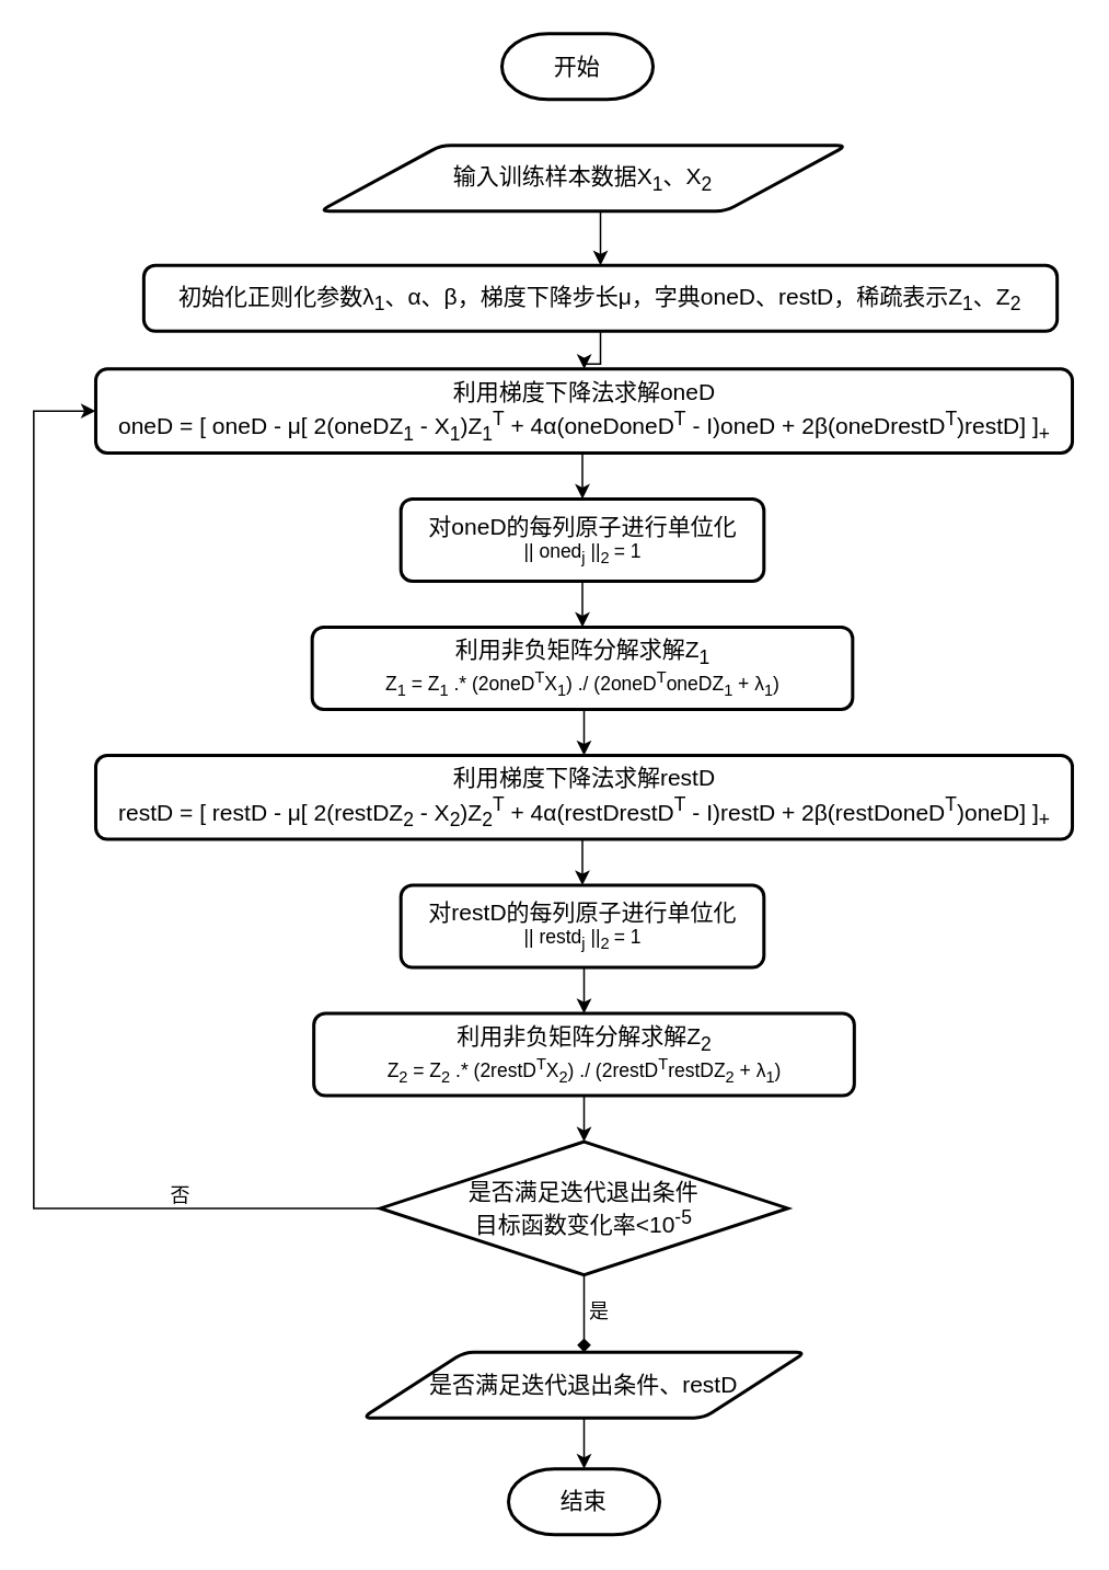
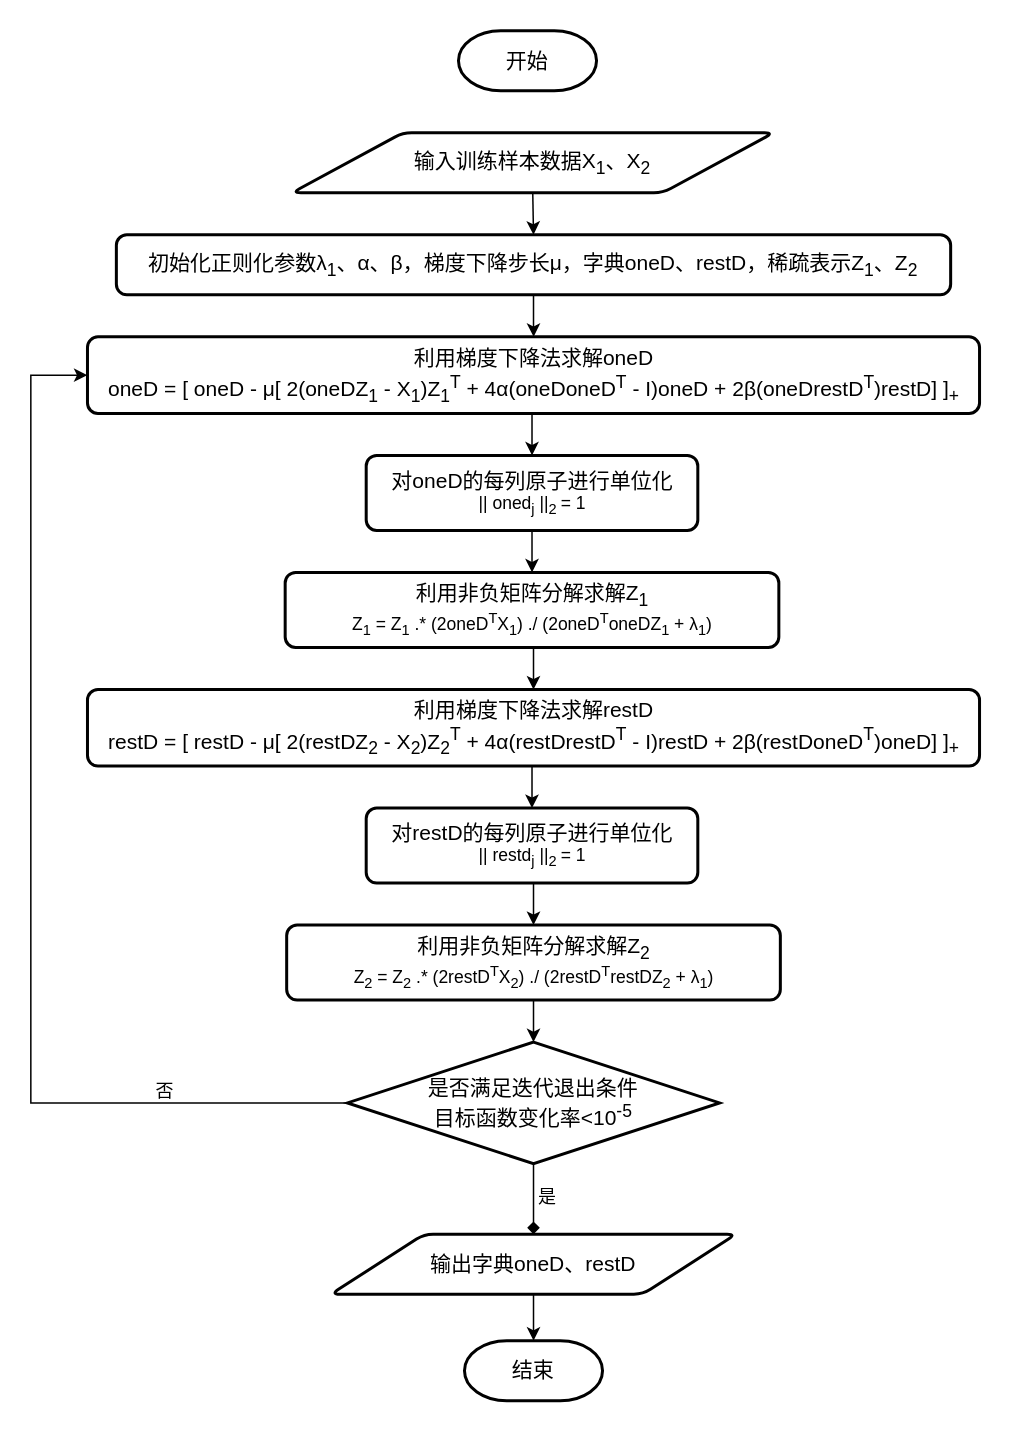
- <mxCell id="6" value="&lt;font style=&quot;font-size: 14px&quot;&gt;初始化正则化参数λ&lt;sub&gt;1&lt;/sub&gt;、α、β，梯度下降步长μ，字典oneD、restD，稀疏表示Z&lt;sub&gt;1&lt;/sub&gt;、Z&lt;sub&gt;2&lt;/sub&gt;&lt;/font&gt;" style="rounded=1;whiteSpace=wrap;html=1;absoluteArcSize=1;arcSize=14;strokeWidth=2;" vertex="1" parent="1"><mxGeometry x="87" y="161" width="556" height="40" as="geometry" /></mxCell>
+ <mxCell id="6" value="&lt;font style=&quot;font-size: 14px&quot;&gt;初始化正则化参数λ&lt;sub&gt;1&lt;/sub&gt;、α、β，梯度下降步长μ，字典oneD、restD，稀疏表示Z&lt;sub&gt;1&lt;/sub&gt;、Z&lt;sub&gt;2&lt;/sub&gt;&lt;/font&gt;" style="rounded=1;whiteSpace=wrap;html=1;absoluteArcSize=1;arcSize=14;strokeWidth=2;" vertex="1" parent="1"><mxGeometry x="77" y="156" width="556" height="40" as="geometry" /></mxCell>
- <mxCell id="23" value="&lt;font style=&quot;font-size: 14px&quot;&gt;是否满足迭代退出条件、restD&lt;/font&gt;" style="shape=parallelogram;html=1;strokeWidth=2;perimeter=parallelogramPerimeter;whiteSpace=wrap;rounded=1;arcSize=12;size=0.23;" vertex="1" parent="1"><mxGeometry x="220" y="822" width="270" height="40" as="geometry" /></mxCell>
+ <mxCell id="23" value="&lt;font style=&quot;font-size: 14px&quot;&gt;输出字典oneD、restD&lt;/font&gt;" style="shape=parallelogram;html=1;strokeWidth=2;perimeter=parallelogramPerimeter;whiteSpace=wrap;rounded=1;arcSize=12;size=0.23;" vertex="1" parent="1"><mxGeometry x="220" y="822" width="270" height="40" as="geometry" /></mxCell>
